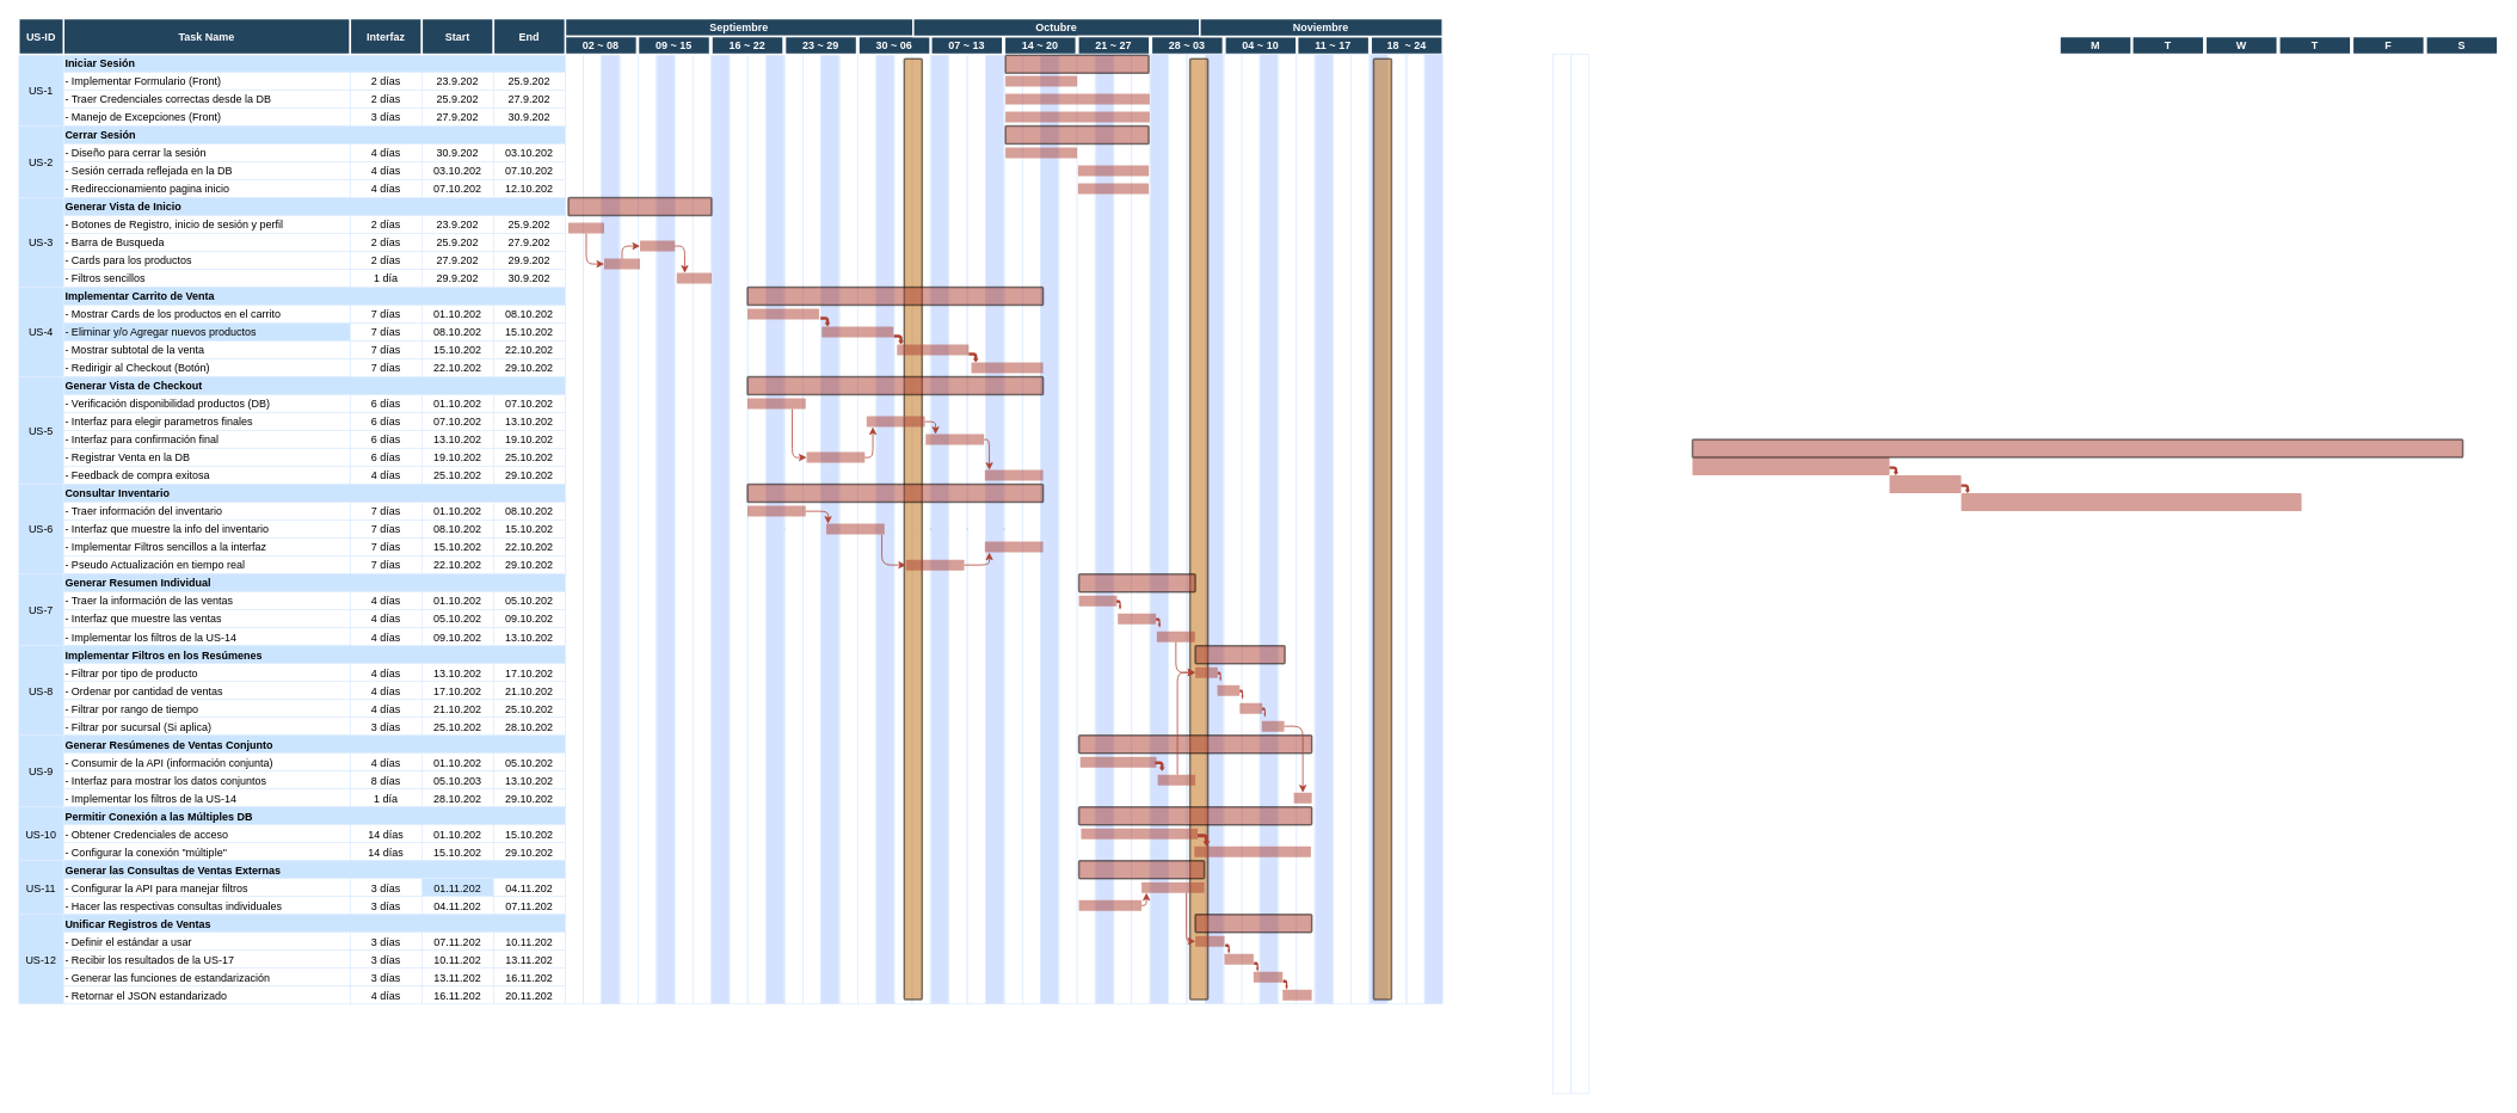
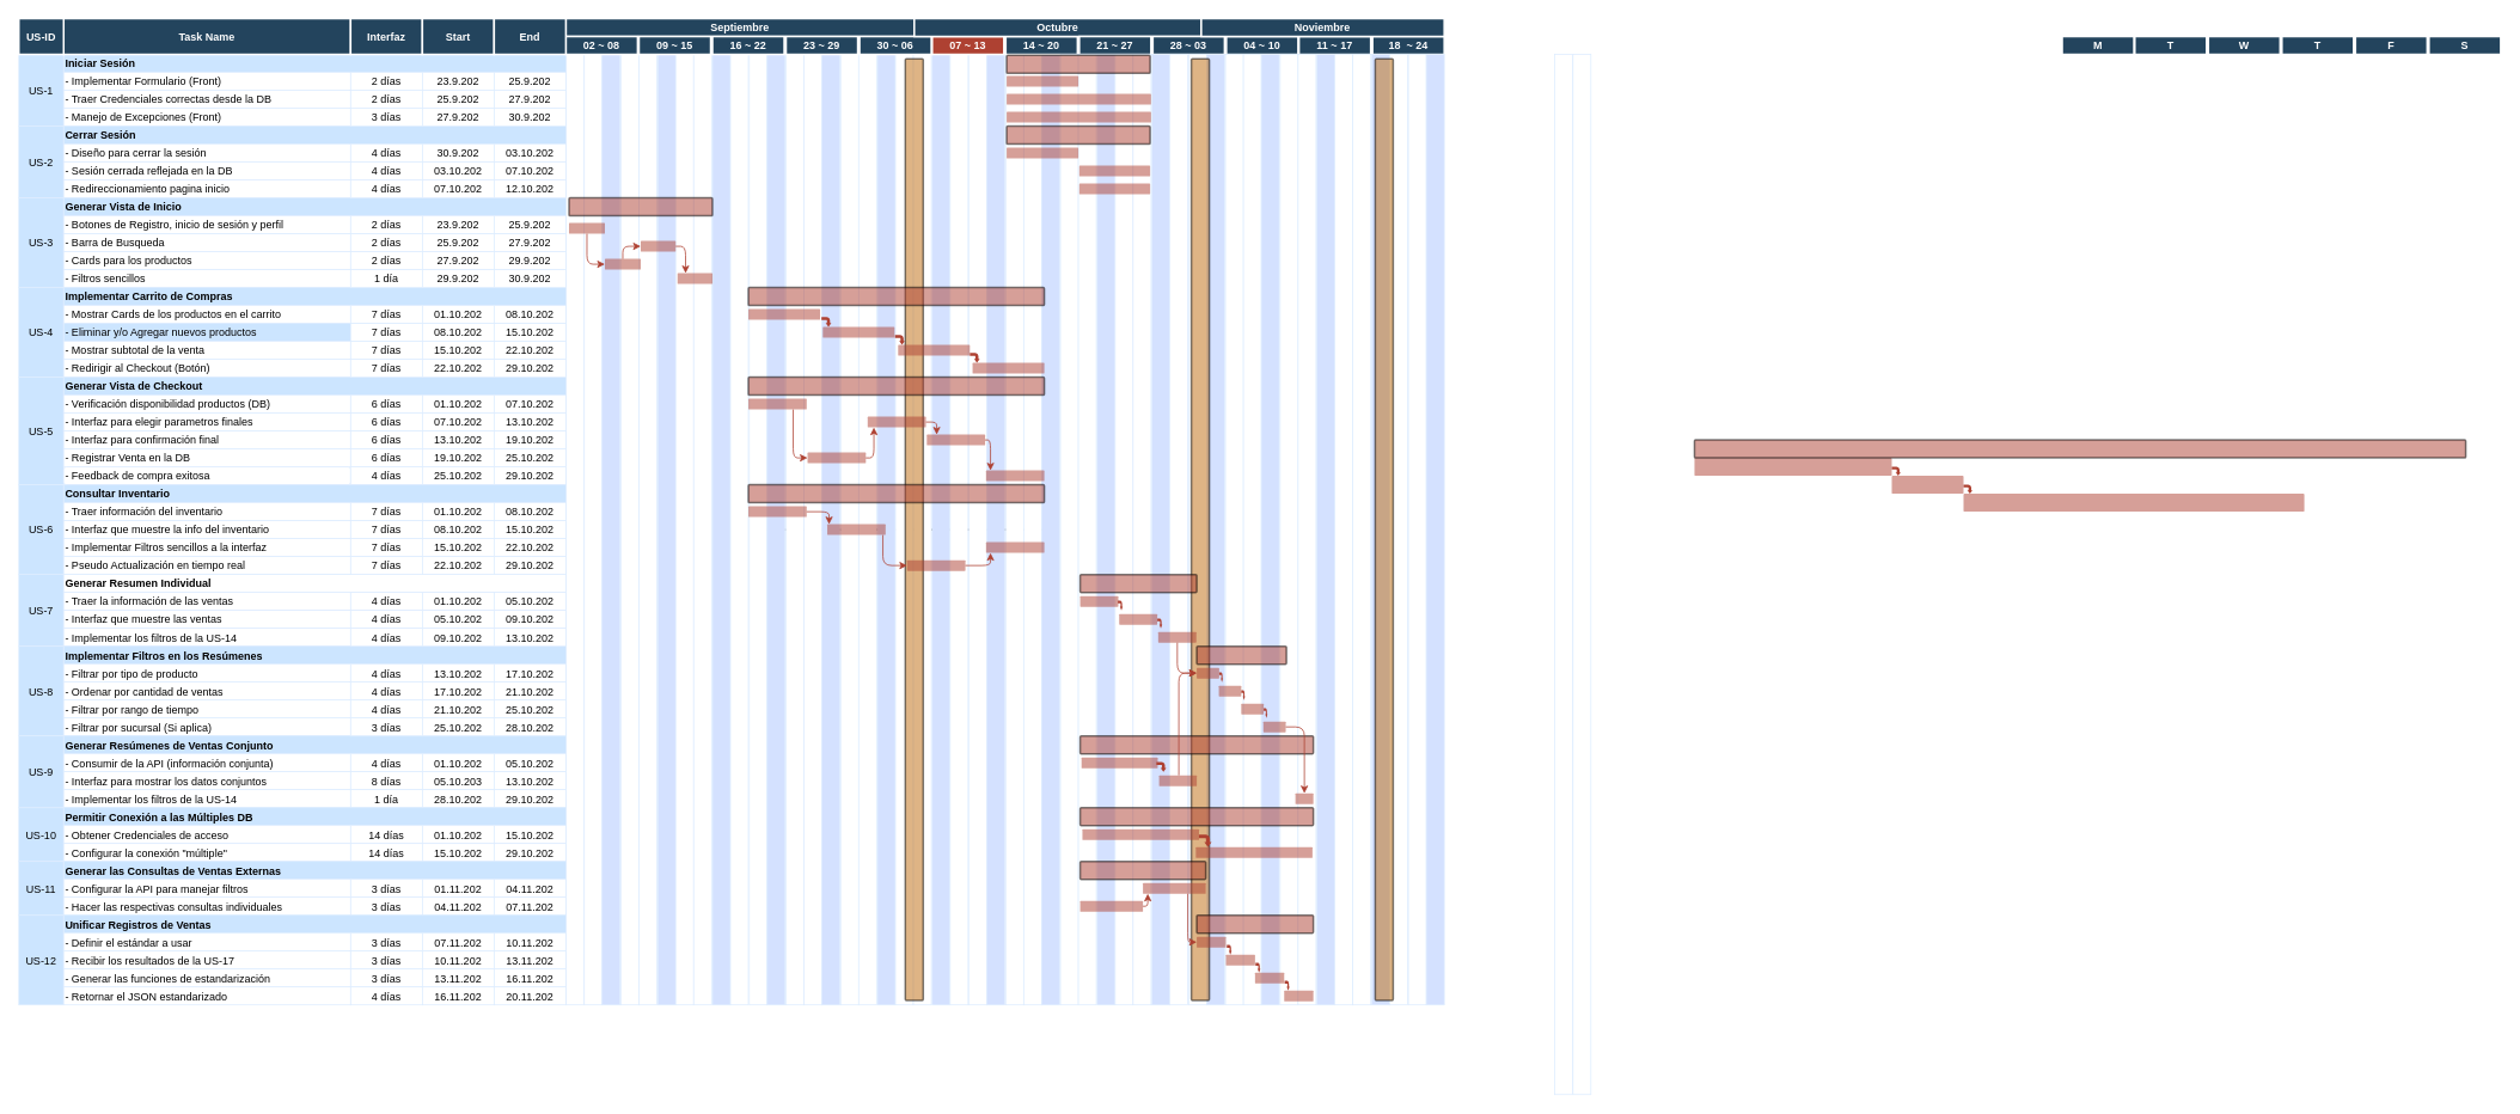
- <mxCell id="55" value="07 ~ 13" style="fillColor=#23445D;strokeColor=#FFFFFF;strokeWidth=2;fontColor=#FFFFFF;fontStyle=1;verticalAlign=middle;" vertex="1" parent="1"><mxGeometry x="1039" y="40" width="80" height="20" as="geometry" /></mxCell>
+ <mxCell id="55" value="07 ~ 13" style="fillColor=#ae4132;strokeColor=#FFFFFF;strokeWidth=2;fontColor=#FFFFFF;fontStyle=1;verticalAlign=middle;" vertex="1" parent="1"><mxGeometry x="1039" y="40" width="80" height="20" as="geometry" /></mxCell>
- <mxCell id="111" value="Implementar Carrito de Venta" style="align=left;strokeColor=#DEEDFF;fillColor=#CCE5FF;fontStyle=1" vertex="1" parent="1"><mxGeometry x="70.5" y="320" width="560" height="20.0" as="geometry" /></mxCell>
+ <mxCell id="111" value="Implementar Carrito de Compras" style="align=left;strokeColor=#DEEDFF;fillColor=#CCE5FF;fontStyle=1" vertex="1" parent="1"><mxGeometry x="70.5" y="320" width="560" height="20.0" as="geometry" /></mxCell>
- <mxCell id="130" value="Generar Resumen Individual" style="align=left;strokeColor=#DEEDFF;fillColor=#CCE5FF;fontStyle=1" vertex="1" parent="1"><mxGeometry x="70.5" y="640" width="560" height="20" as="geometry" /></mxCell>
+ <mxCell id="130" value="Generar Resumen Individual" style="align=left;strokeColor=#DEEDFF;fillColor=#ffffff;fontStyle=1;" vertex="1" parent="1"><mxGeometry x="70.5" y="640" width="560" height="20" as="geometry" /></mxCell>
- <mxCell id="164" value="01.11.202" style="strokeColor=#DEEDFF;fillColor=#cce5ff;" vertex="1" parent="1"><mxGeometry x="470.5" y="980" width="80.0" height="20" as="geometry" /></mxCell>
+ <mxCell id="164" value="01.11.202" style="strokeColor=#DEEDFF" vertex="1" parent="1"><mxGeometry x="470.5" y="980" width="80.0" height="20" as="geometry" /></mxCell>
